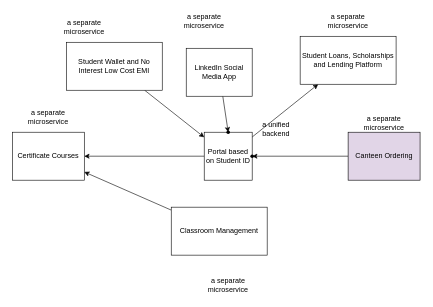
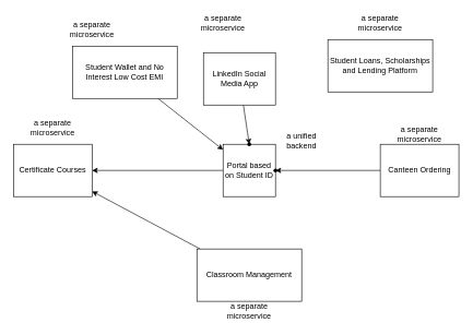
- <mxCell id="3" value="" style="edgeStyle=none;html=1;" parent="1" source="4" target="8" edge="1"><mxGeometry relative="1" as="geometry" /></mxCell>
- <mxCell id="10" value="Canteen Ordering" style="rounded=0;whiteSpace=wrap;html=1;fillColor=#e1d5e7;" parent="1" vertex="1"><mxGeometry x="580" y="220" width="120" height="80" as="geometry" /></mxCell>
+ <mxCell id="10" value="Canteen Ordering" style="rounded=0;whiteSpace=wrap;html=1;" parent="1" vertex="1"><mxGeometry x="580" y="220" width="120" height="80" as="geometry" /></mxCell>
- <mxCell id="6" value="Classroom Management" style="whiteSpace=wrap;html=1;" parent="1" vertex="1"><mxGeometry x="285" y="345" width="160" height="80" as="geometry" /></mxCell>
+ <mxCell id="6" value="Classroom Management" style="whiteSpace=wrap;html=1;" parent="1" vertex="1"><mxGeometry x="300" y="380" width="160" height="80" as="geometry" /></mxCell>
